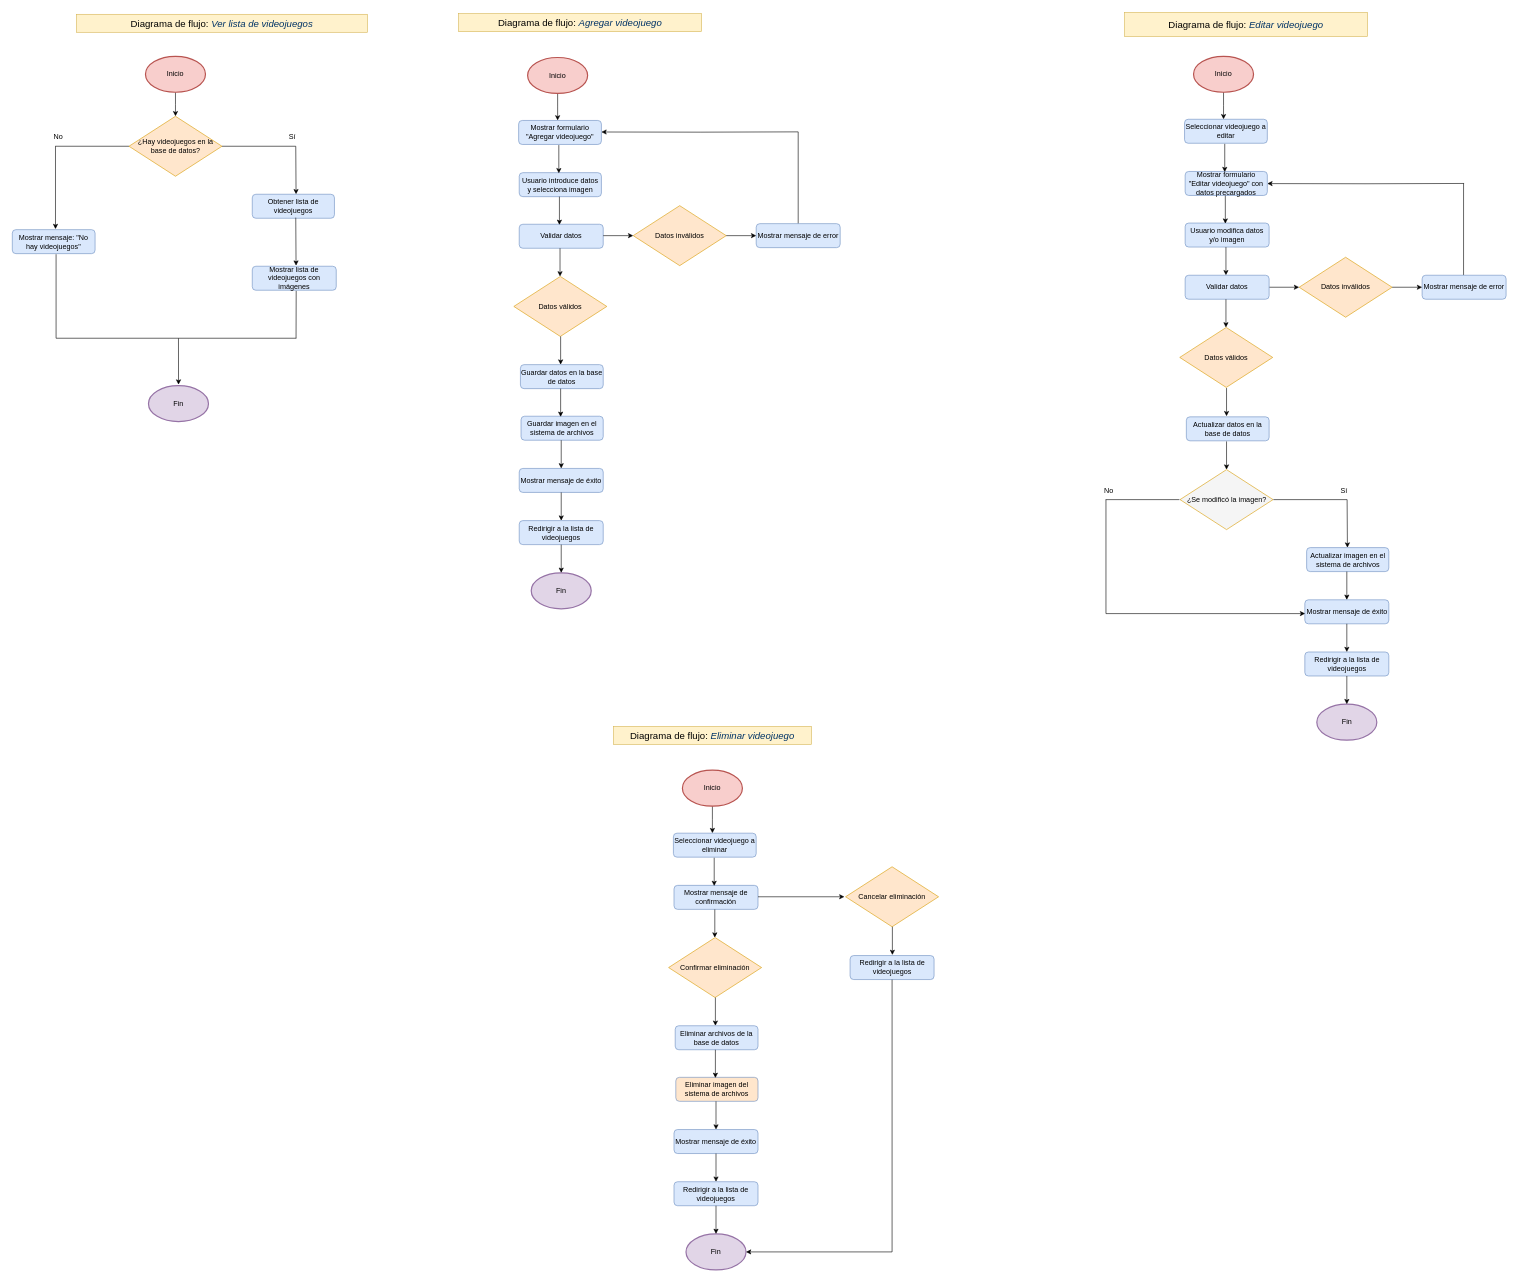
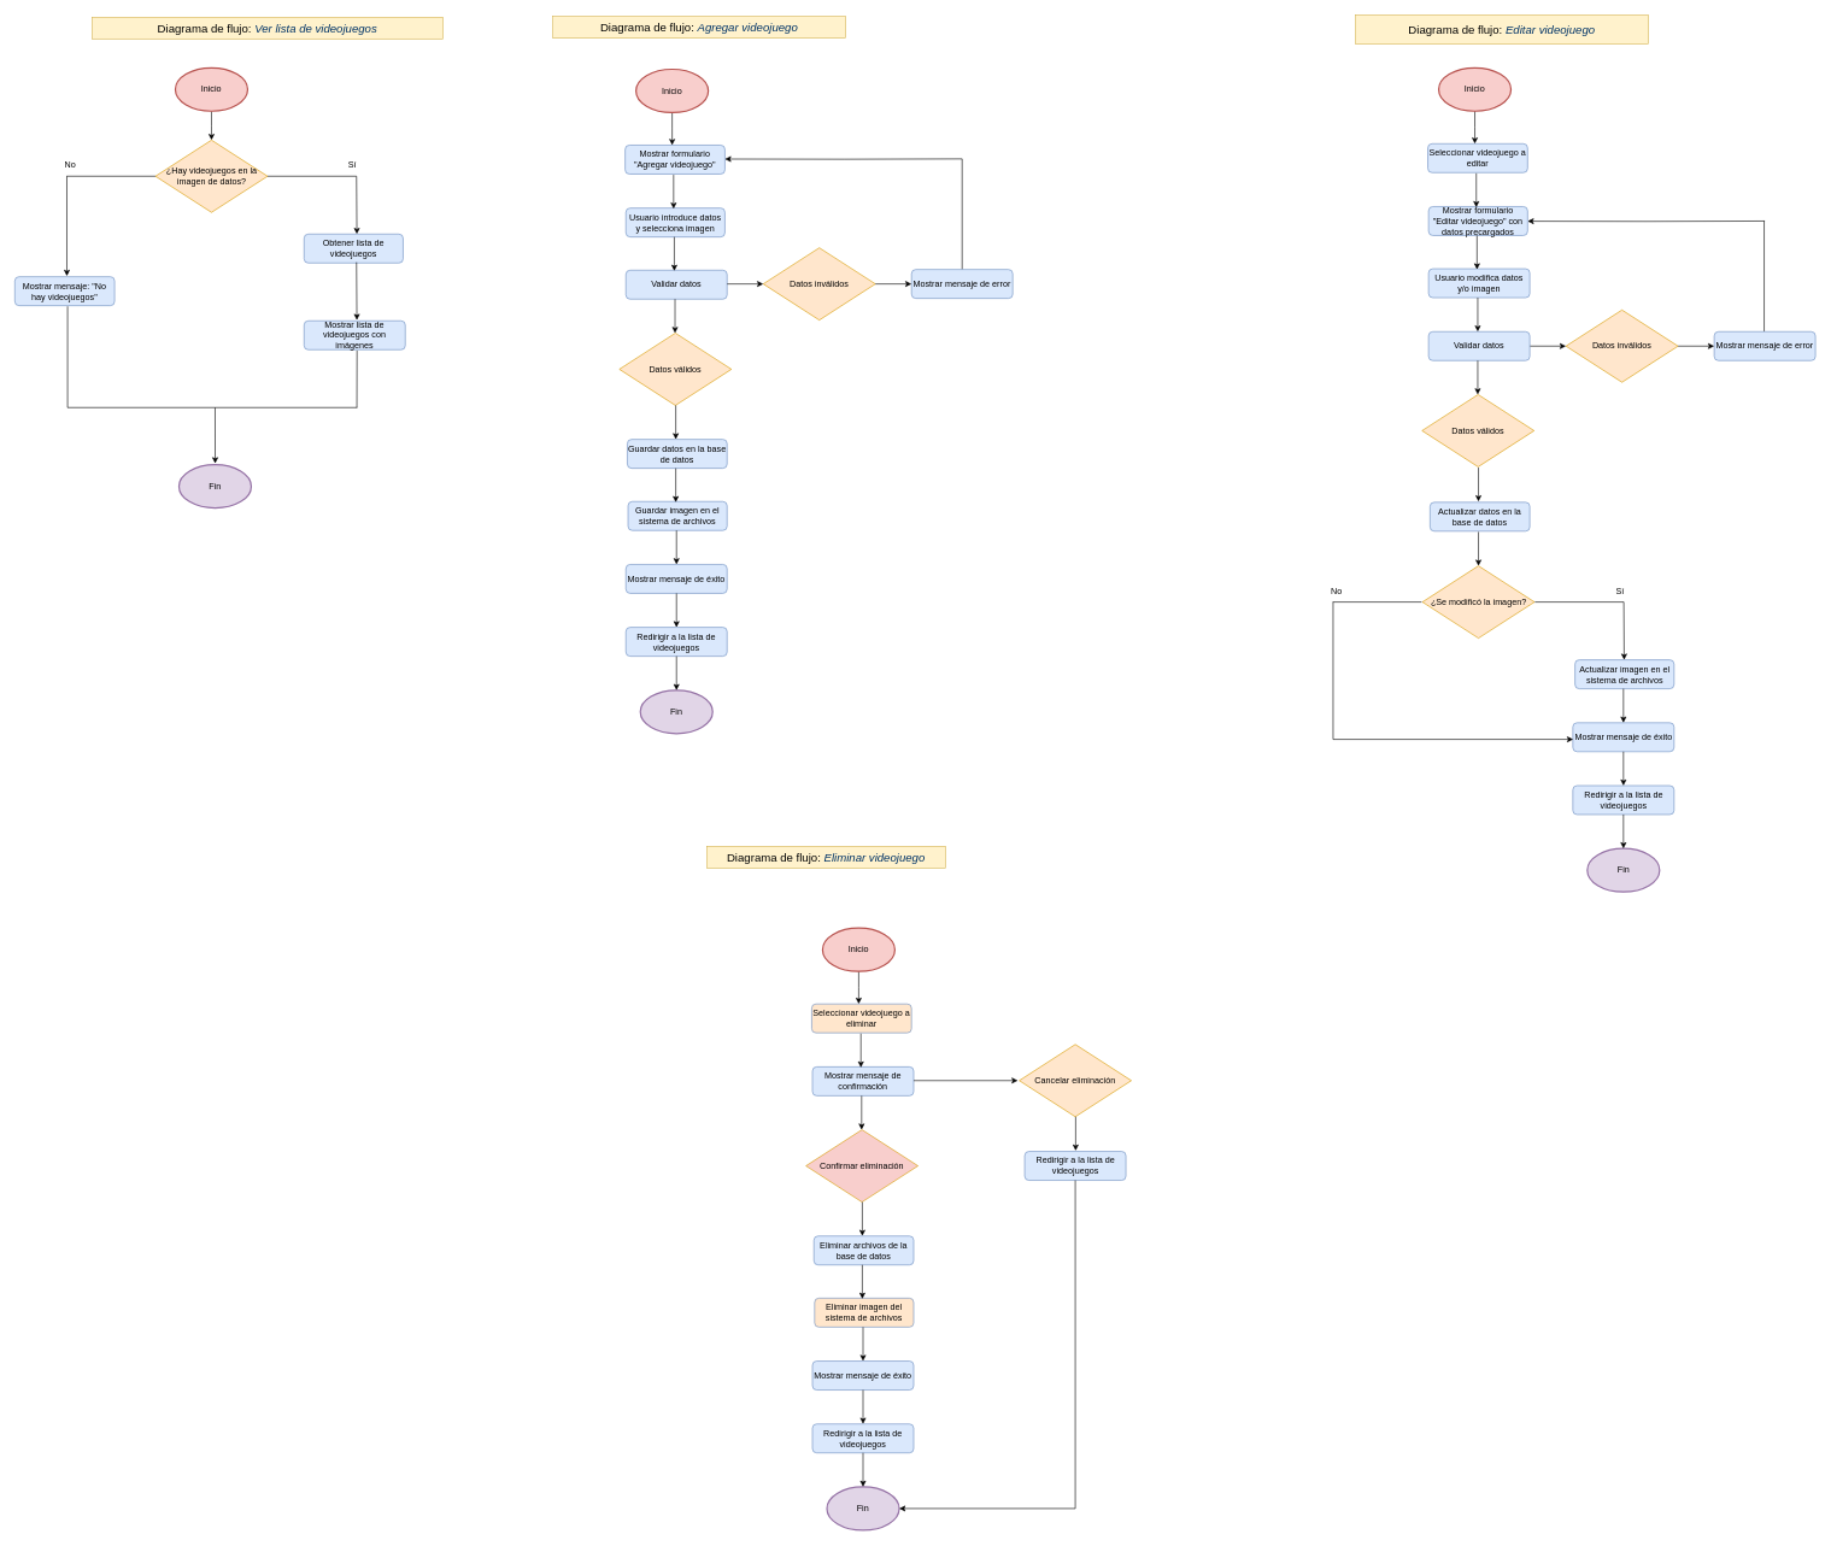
- <mxCell id="5" value="¿Hay videojuegos en la base de datos?" style="rhombus;whiteSpace=wrap;html=1;align=center;verticalAlign=middle;fillColor=#ffe6cc;strokeColor=#d79b00;" vertex="1" parent="1"><mxGeometry x="214.5" y="193" width="155" height="100" as="geometry" /></mxCell>
+ <mxCell id="5" value="¿Hay videojuegos en la imagen de datos?" style="rhombus;whiteSpace=wrap;html=1;align=center;verticalAlign=middle;fillColor=#ffe6cc;strokeColor=#d79b00;" vertex="1" parent="1"><mxGeometry x="214.5" y="193" width="155" height="100" as="geometry" /></mxCell>
- <mxCell id="76" value="¿Se modificó la imagen?" style="rhombus;whiteSpace=wrap;html=1;align=center;verticalAlign=middle;fillColor=#f5f5f5;strokeColor=#d79b00;" vertex="1" parent="1"><mxGeometry x="1966.5" y="782" width="155" height="100" as="geometry" /></mxCell>
+ <mxCell id="76" value="¿Se modificó la imagen?" style="rhombus;whiteSpace=wrap;html=1;align=center;verticalAlign=middle;fillColor=#ffe6cc;strokeColor=#d79b00;" vertex="1" parent="1"><mxGeometry x="1966.5" y="782" width="155" height="100" as="geometry" /></mxCell>
- <mxCell id="84" value="&lt;font style=&quot;font-size: 16px;&quot;&gt;&lt;font style=&quot;&quot;&gt;Diagrama de flujo: &lt;/font&gt;&lt;i&gt;&lt;font style=&quot;color: rgb(0, 51, 102);&quot;&gt;Eliminar videojuego&lt;/font&gt;&lt;/i&gt;&lt;/font&gt;" style="text;html=1;align=center;verticalAlign=middle;whiteSpace=wrap;rounded=0;fillColor=#fff2cc;strokeColor=#d6b656;" vertex="1" parent="1"><mxGeometry x="1022" y="1210" width="330" height="30" as="geometry" /></mxCell>
+ <mxCell id="84" value="&lt;font style=&quot;font-size: 16px;&quot;&gt;&lt;font style=&quot;&quot;&gt;Diagrama de flujo: &lt;/font&gt;&lt;i&gt;&lt;font style=&quot;color: rgb(0, 51, 102);&quot;&gt;Eliminar videojuego&lt;/font&gt;&lt;/i&gt;&lt;/font&gt;" style="text;html=1;align=center;verticalAlign=middle;whiteSpace=wrap;rounded=0;fillColor=#fff2cc;strokeColor=#d6b656;" vertex="1" parent="1"><mxGeometry x="977" y="1170" width="330" height="30" as="geometry" /></mxCell>
- <mxCell id="87" value="Seleccionar videojuego a eliminar" style="rounded=1;whiteSpace=wrap;html=1;shadow=0;glass=0;spacing=2;fillColor=#dae8fc;strokeColor=#6c8ebf;" vertex="1" parent="1"><mxGeometry x="1122" y="1388" width="138" height="40" as="geometry" /></mxCell>
+ <mxCell id="87" value="Seleccionar videojuego a eliminar" style="rounded=1;whiteSpace=wrap;html=1;shadow=0;glass=0;spacing=2;fillColor=#ffe6cc;strokeColor=#6c8ebf;" vertex="1" parent="1"><mxGeometry x="1122" y="1388" width="138" height="40" as="geometry" /></mxCell>
- <mxCell id="90" value="Confirmar eliminación" style="rhombus;whiteSpace=wrap;html=1;align=center;verticalAlign=middle;fillColor=#ffe6cc;strokeColor=#d79b00;" vertex="1" parent="1"><mxGeometry x="1114" y="1562" width="155" height="100" as="geometry" /></mxCell>
+ <mxCell id="90" value="Confirmar eliminación" style="rhombus;whiteSpace=wrap;html=1;align=center;verticalAlign=middle;fillColor=#f8cecc;strokeColor=#d79b00;" vertex="1" parent="1"><mxGeometry x="1114" y="1562" width="155" height="100" as="geometry" /></mxCell>
